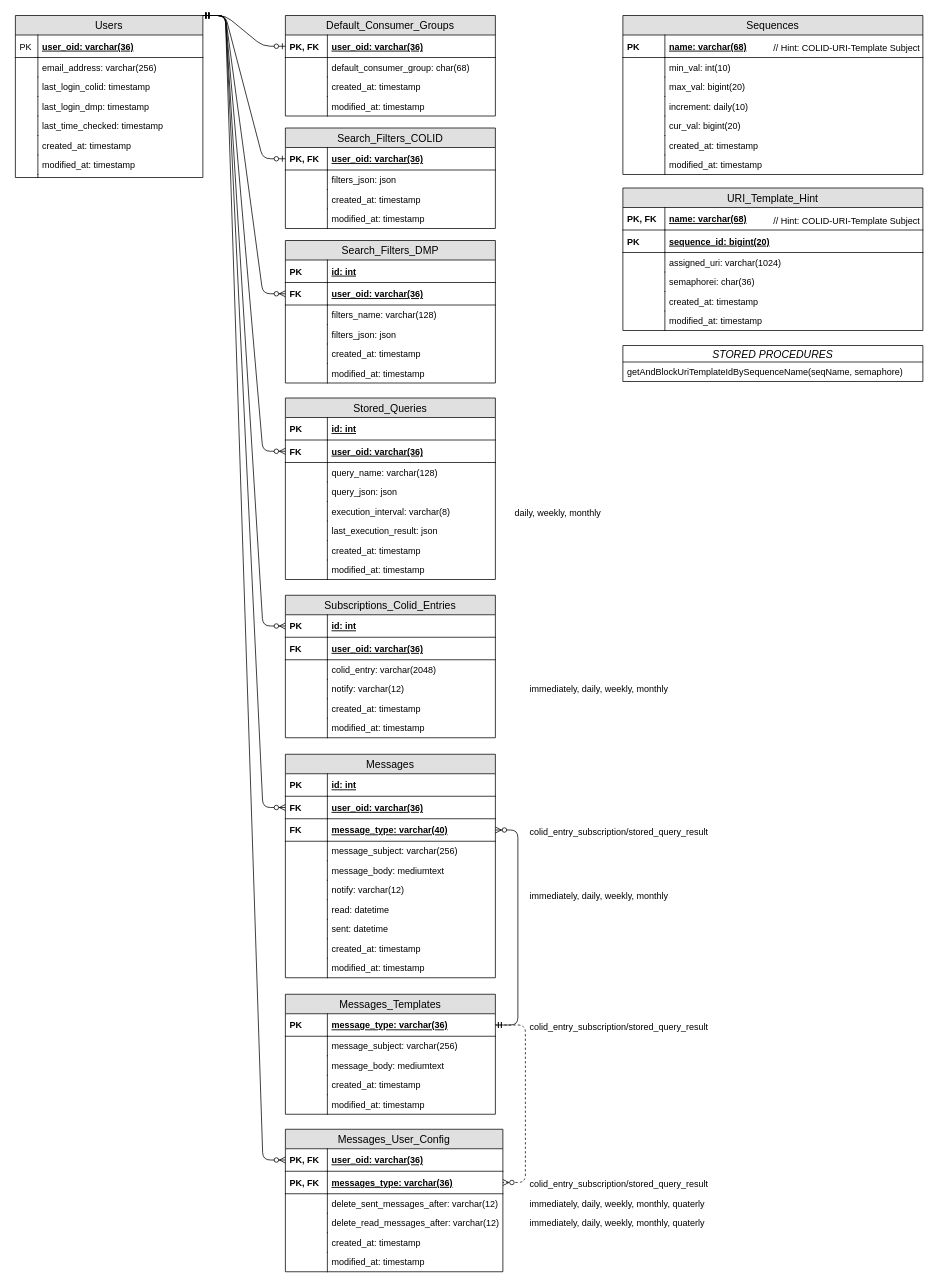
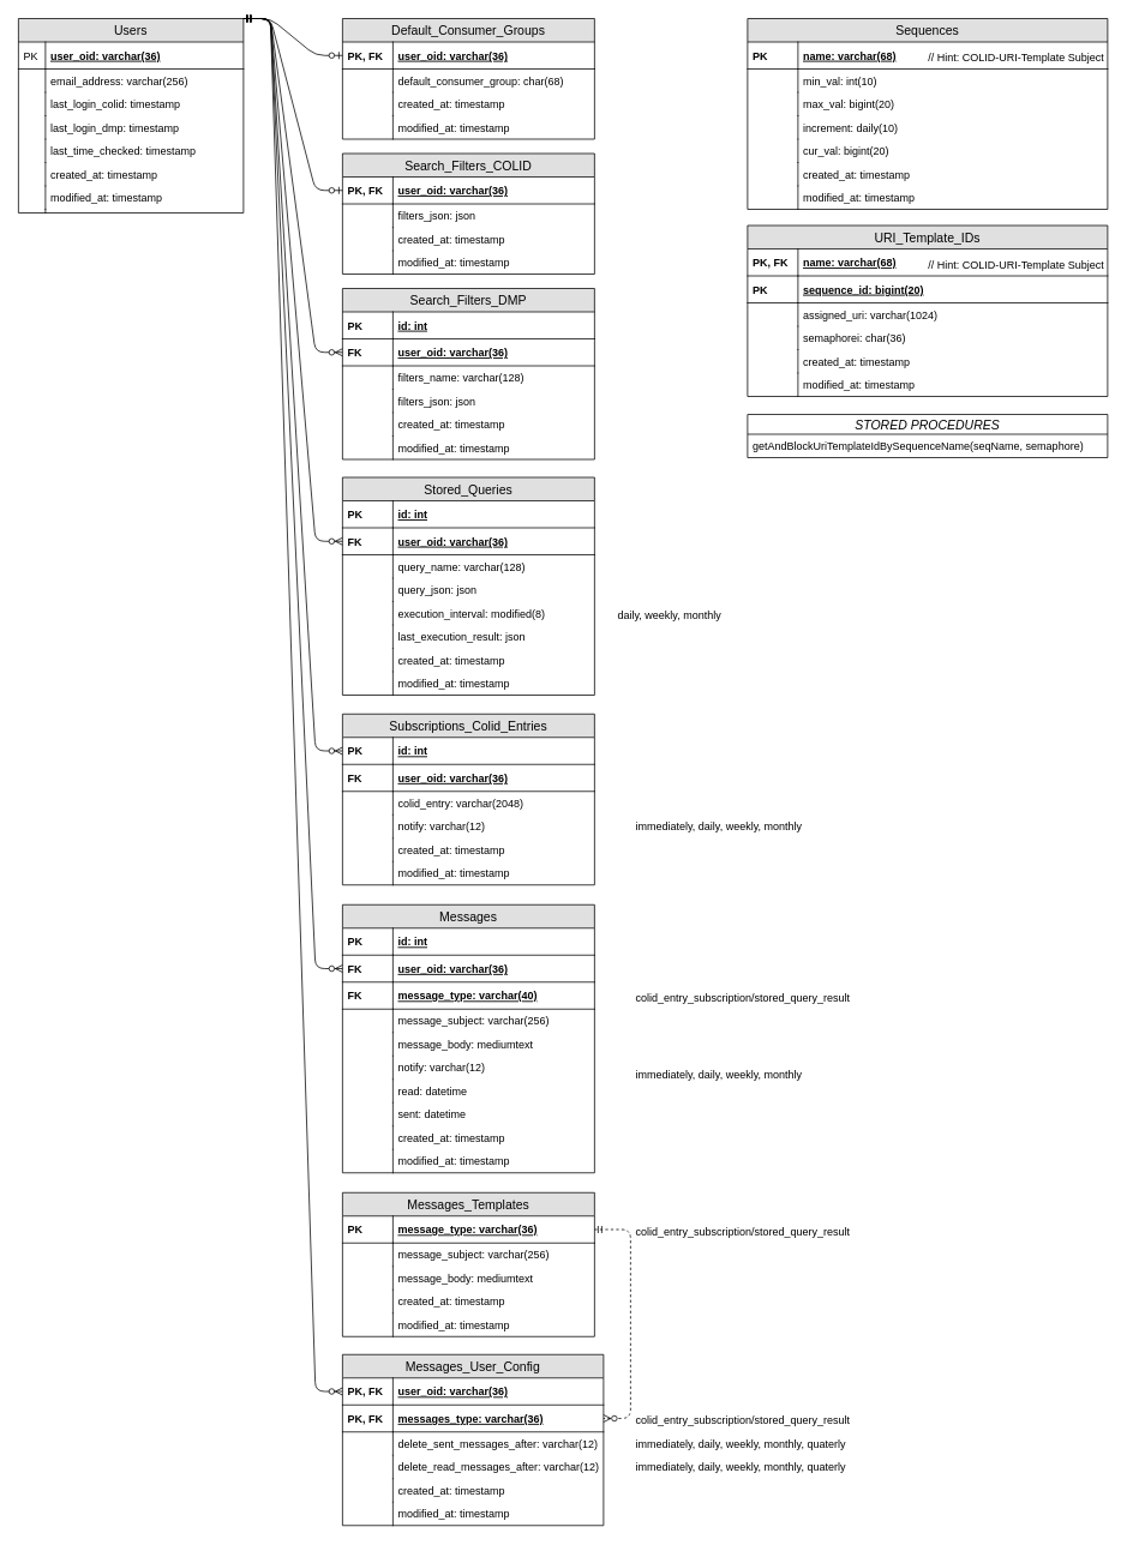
- <mxCell id="145" value="URI_Template_Hint" style="swimlane;fontStyle=0;childLayout=stackLayout;horizontal=1;startSize=26;fillColor=#e0e0e0;horizontalStack=0;resizeParent=1;resizeParentMax=0;resizeLast=0;collapsible=1;marginBottom=0;swimlaneFillColor=#ffffff;align=center;fontSize=14;html=0;" parent="1" vertex="1"><mxGeometry x="830" y="250" width="400" height="190" as="geometry" /></mxCell>
+ <mxCell id="145" value="URI_Template_IDs" style="swimlane;fontStyle=0;childLayout=stackLayout;horizontal=1;startSize=26;fillColor=#e0e0e0;horizontalStack=0;resizeParent=1;resizeParentMax=0;resizeLast=0;collapsible=1;marginBottom=0;swimlaneFillColor=#ffffff;align=center;fontSize=14;html=0;" parent="1" vertex="1"><mxGeometry x="830" y="250" width="400" height="190" as="geometry" /></mxCell>
- <mxCell id="59" value="execution_interval: varchar(8)" style="shape=partialRectangle;top=0;left=0;right=0;bottom=0;align=left;verticalAlign=top;fillColor=none;spacingLeft=60;spacingRight=4;overflow=hidden;rotatable=0;points=[[0,0.5],[1,0.5]];portConstraint=eastwest;dropTarget=0;fontSize=12;" parent="50" vertex="1"><mxGeometry y="138" width="280" height="26" as="geometry" /></mxCell>
+ <mxCell id="59" value="execution_interval: modified(8)" style="shape=partialRectangle;top=0;left=0;right=0;bottom=0;align=left;verticalAlign=top;fillColor=none;spacingLeft=60;spacingRight=4;overflow=hidden;rotatable=0;points=[[0,0.5],[1,0.5]];portConstraint=eastwest;dropTarget=0;fontSize=12;" parent="50" vertex="1"><mxGeometry y="138" width="280" height="26" as="geometry" /></mxCell>
- <mxCell id="170" value="" style="edgeStyle=entityRelationEdgeStyle;fontSize=12;html=1;endArrow=ERzeroToMany;startArrow=ERmandOne;exitX=1;exitY=0.5;exitDx=0;exitDy=0;" parent="1" source="119" target="85" edge="1"><mxGeometry width="100" height="100" relative="1" as="geometry"><mxPoint x="20" y="1820" as="sourcePoint" /><mxPoint x="660" y="1160" as="targetPoint" /></mxGeometry></mxCell>
